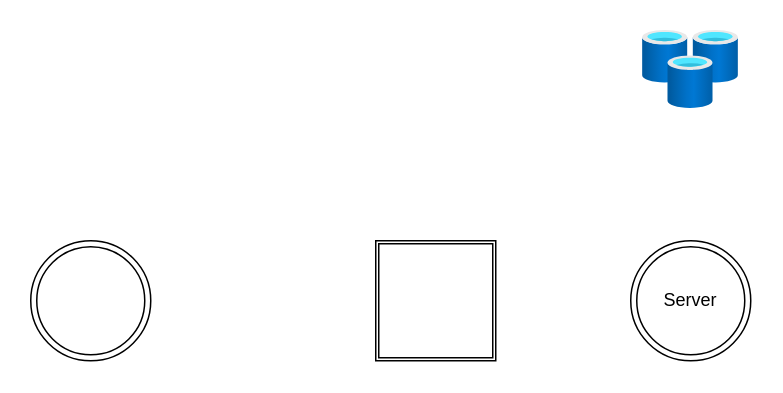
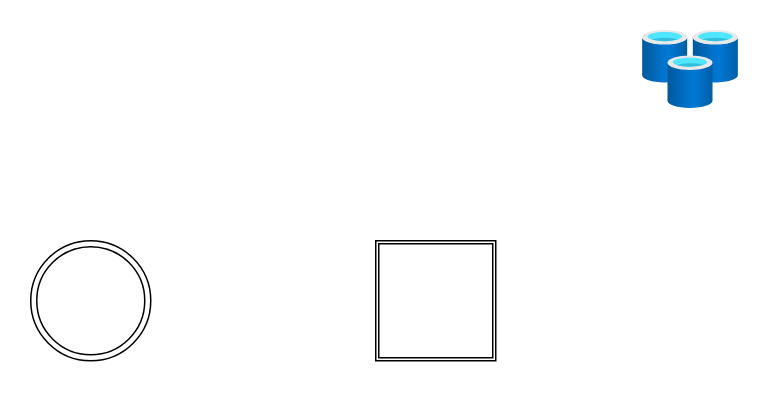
- <mxCell id="3" value="Server" style="ellipse;shape=doubleEllipse;whiteSpace=wrap;html=1;aspect=fixed;" parent="1" vertex="1"><mxGeometry x="420" y="160" width="80" height="80" as="geometry" /></mxCell>
